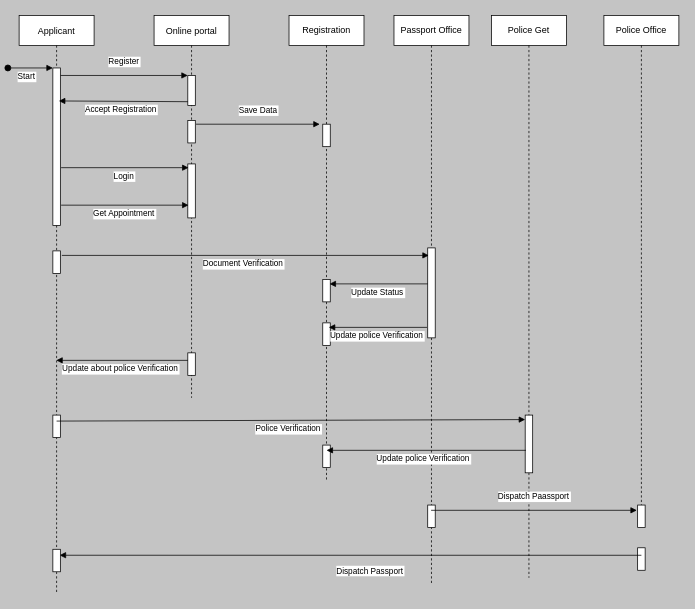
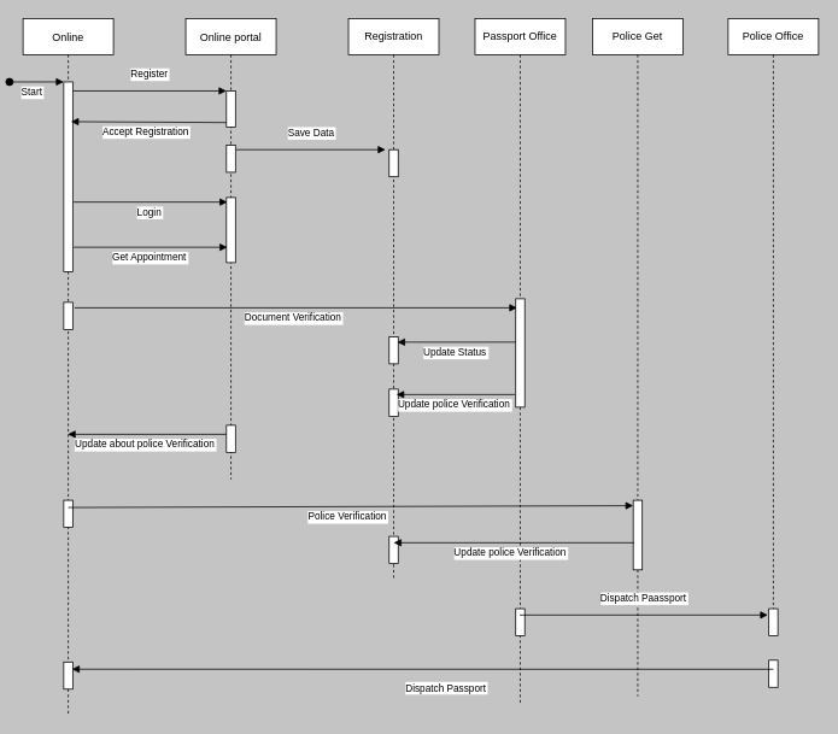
- <mxCell id="3" value="Applicant" style="shape=umlLifeline;perimeter=lifelinePerimeter;container=1;collapsible=0;recursiveResize=0;rounded=0;shadow=0;strokeWidth=1;" parent="1" vertex="1"><mxGeometry x="20" y="20" width="100" height="770" as="geometry" /></mxCell>
+ <mxCell id="3" value="Online" style="shape=umlLifeline;perimeter=lifelinePerimeter;container=1;collapsible=0;recursiveResize=0;rounded=0;shadow=0;strokeWidth=1;" parent="1" vertex="1"><mxGeometry x="20" y="20" width="100" height="770" as="geometry" /></mxCell>
